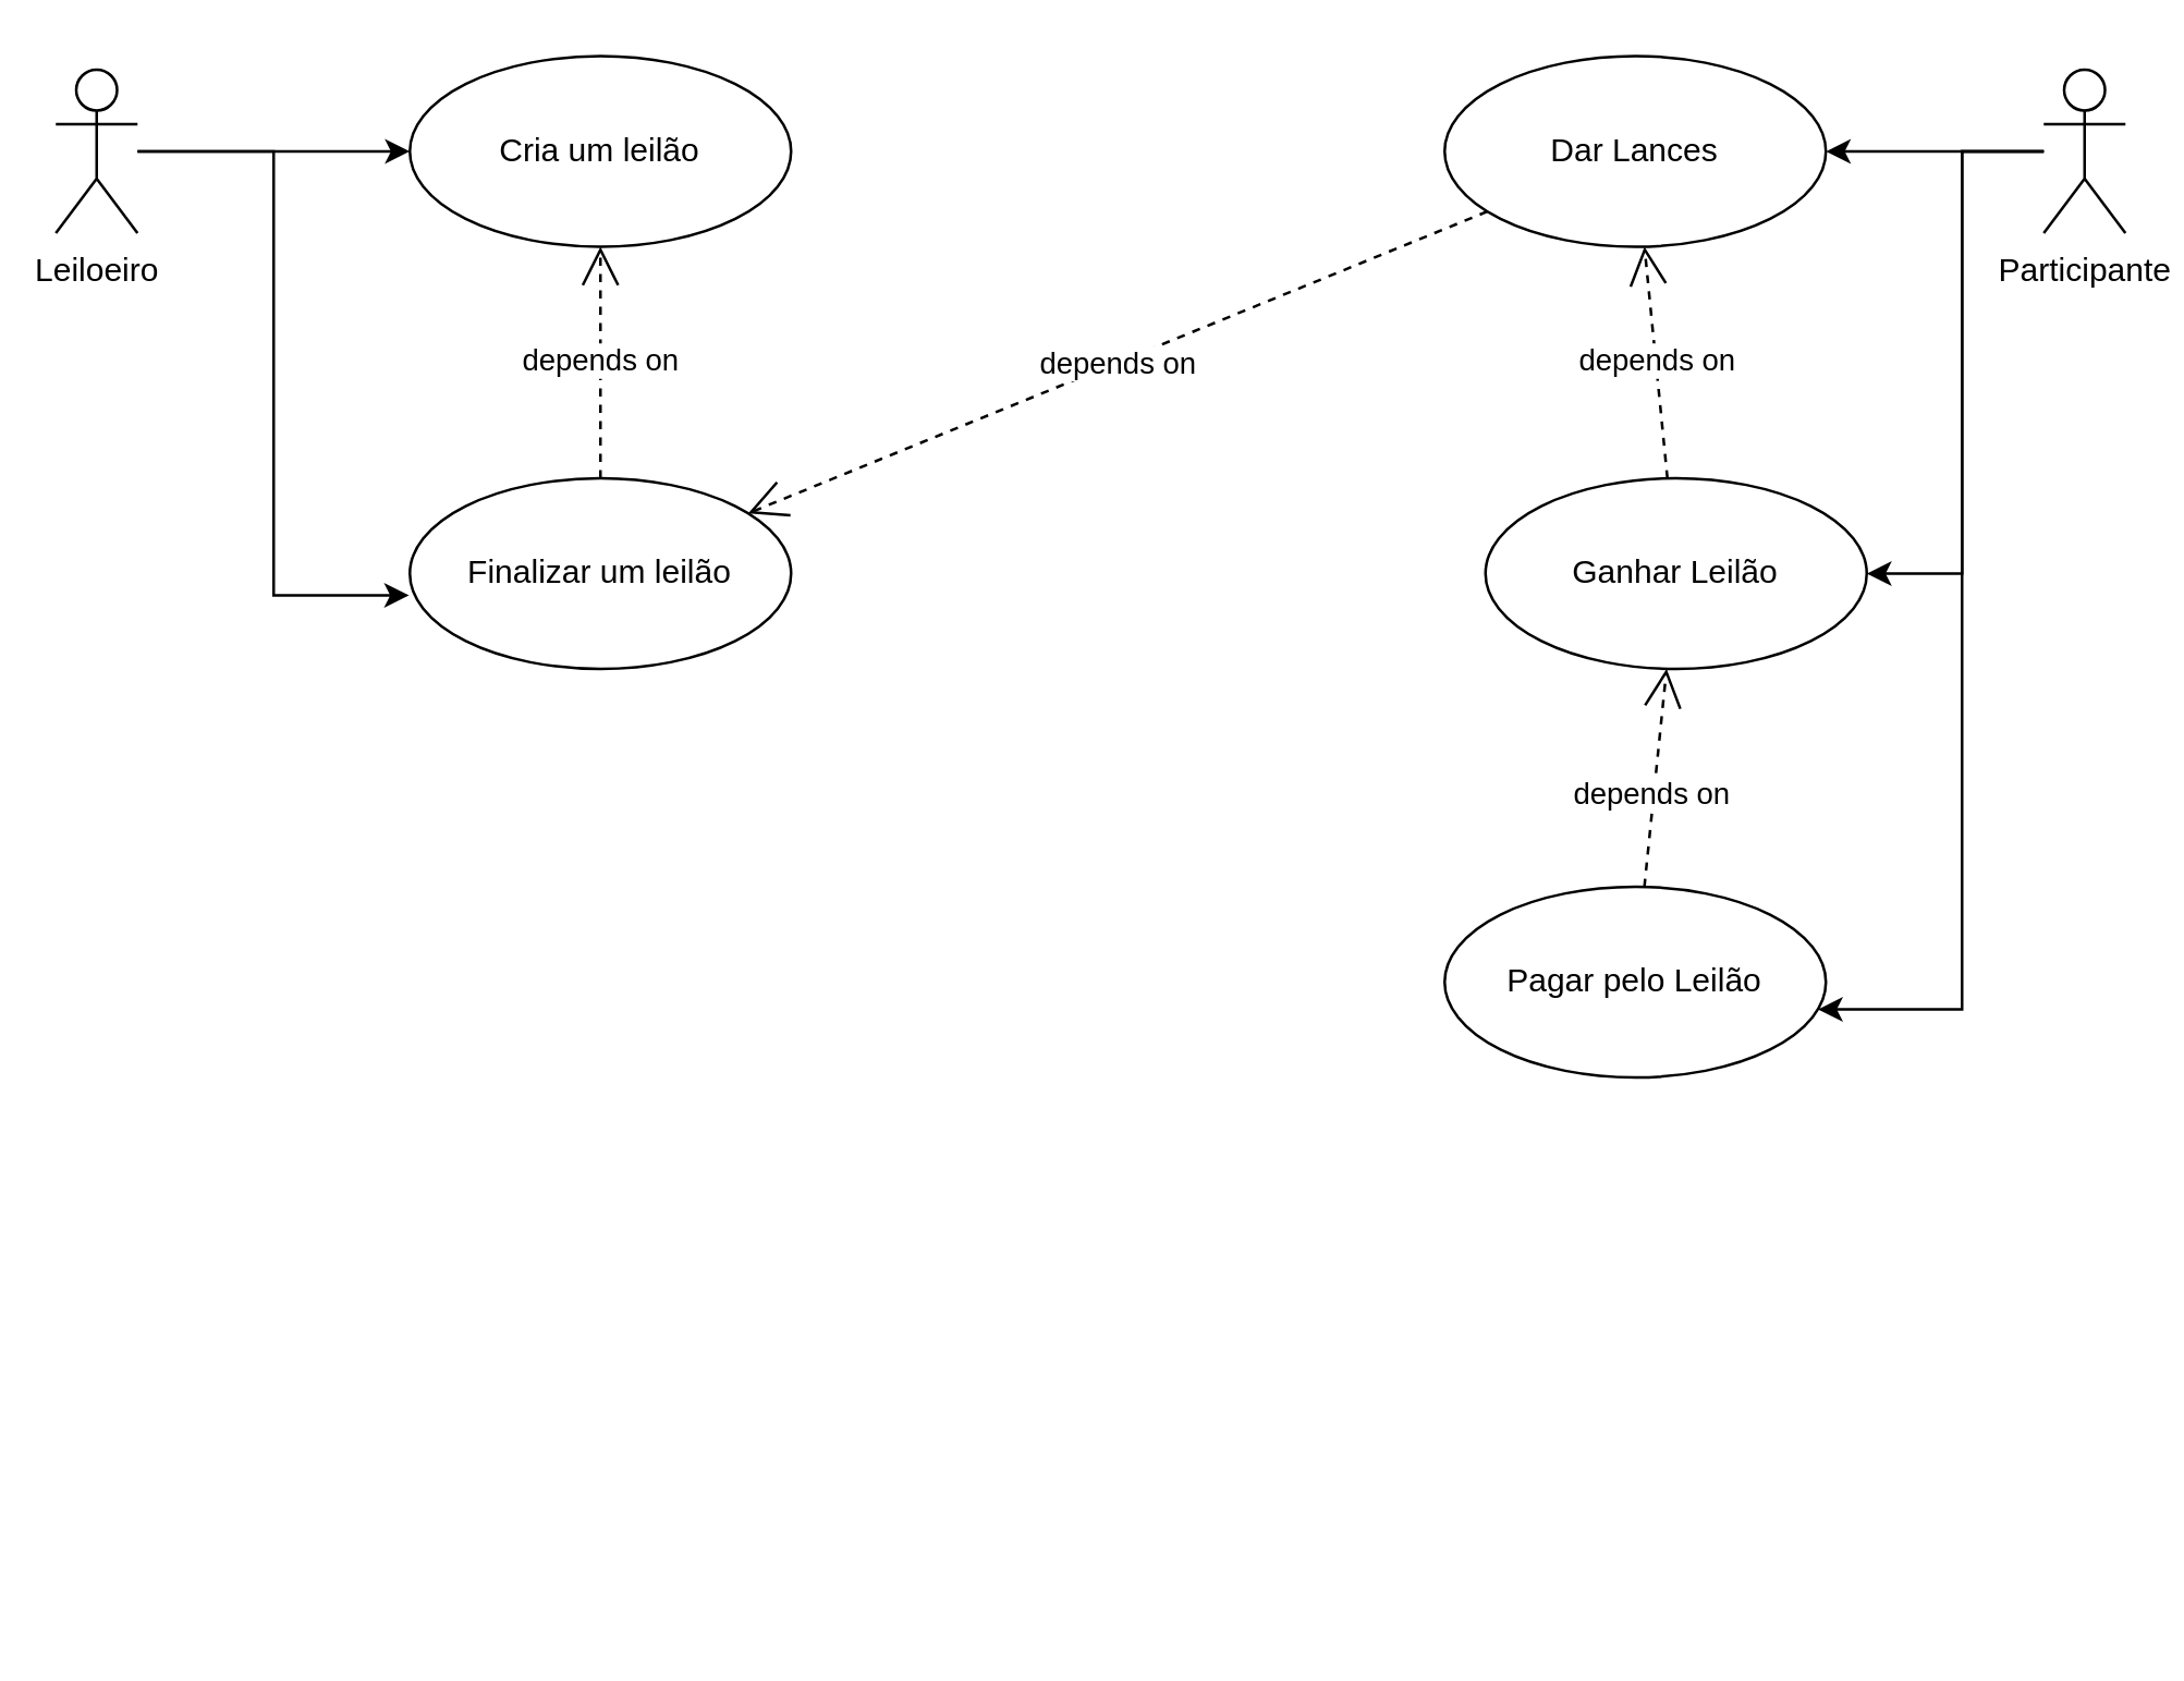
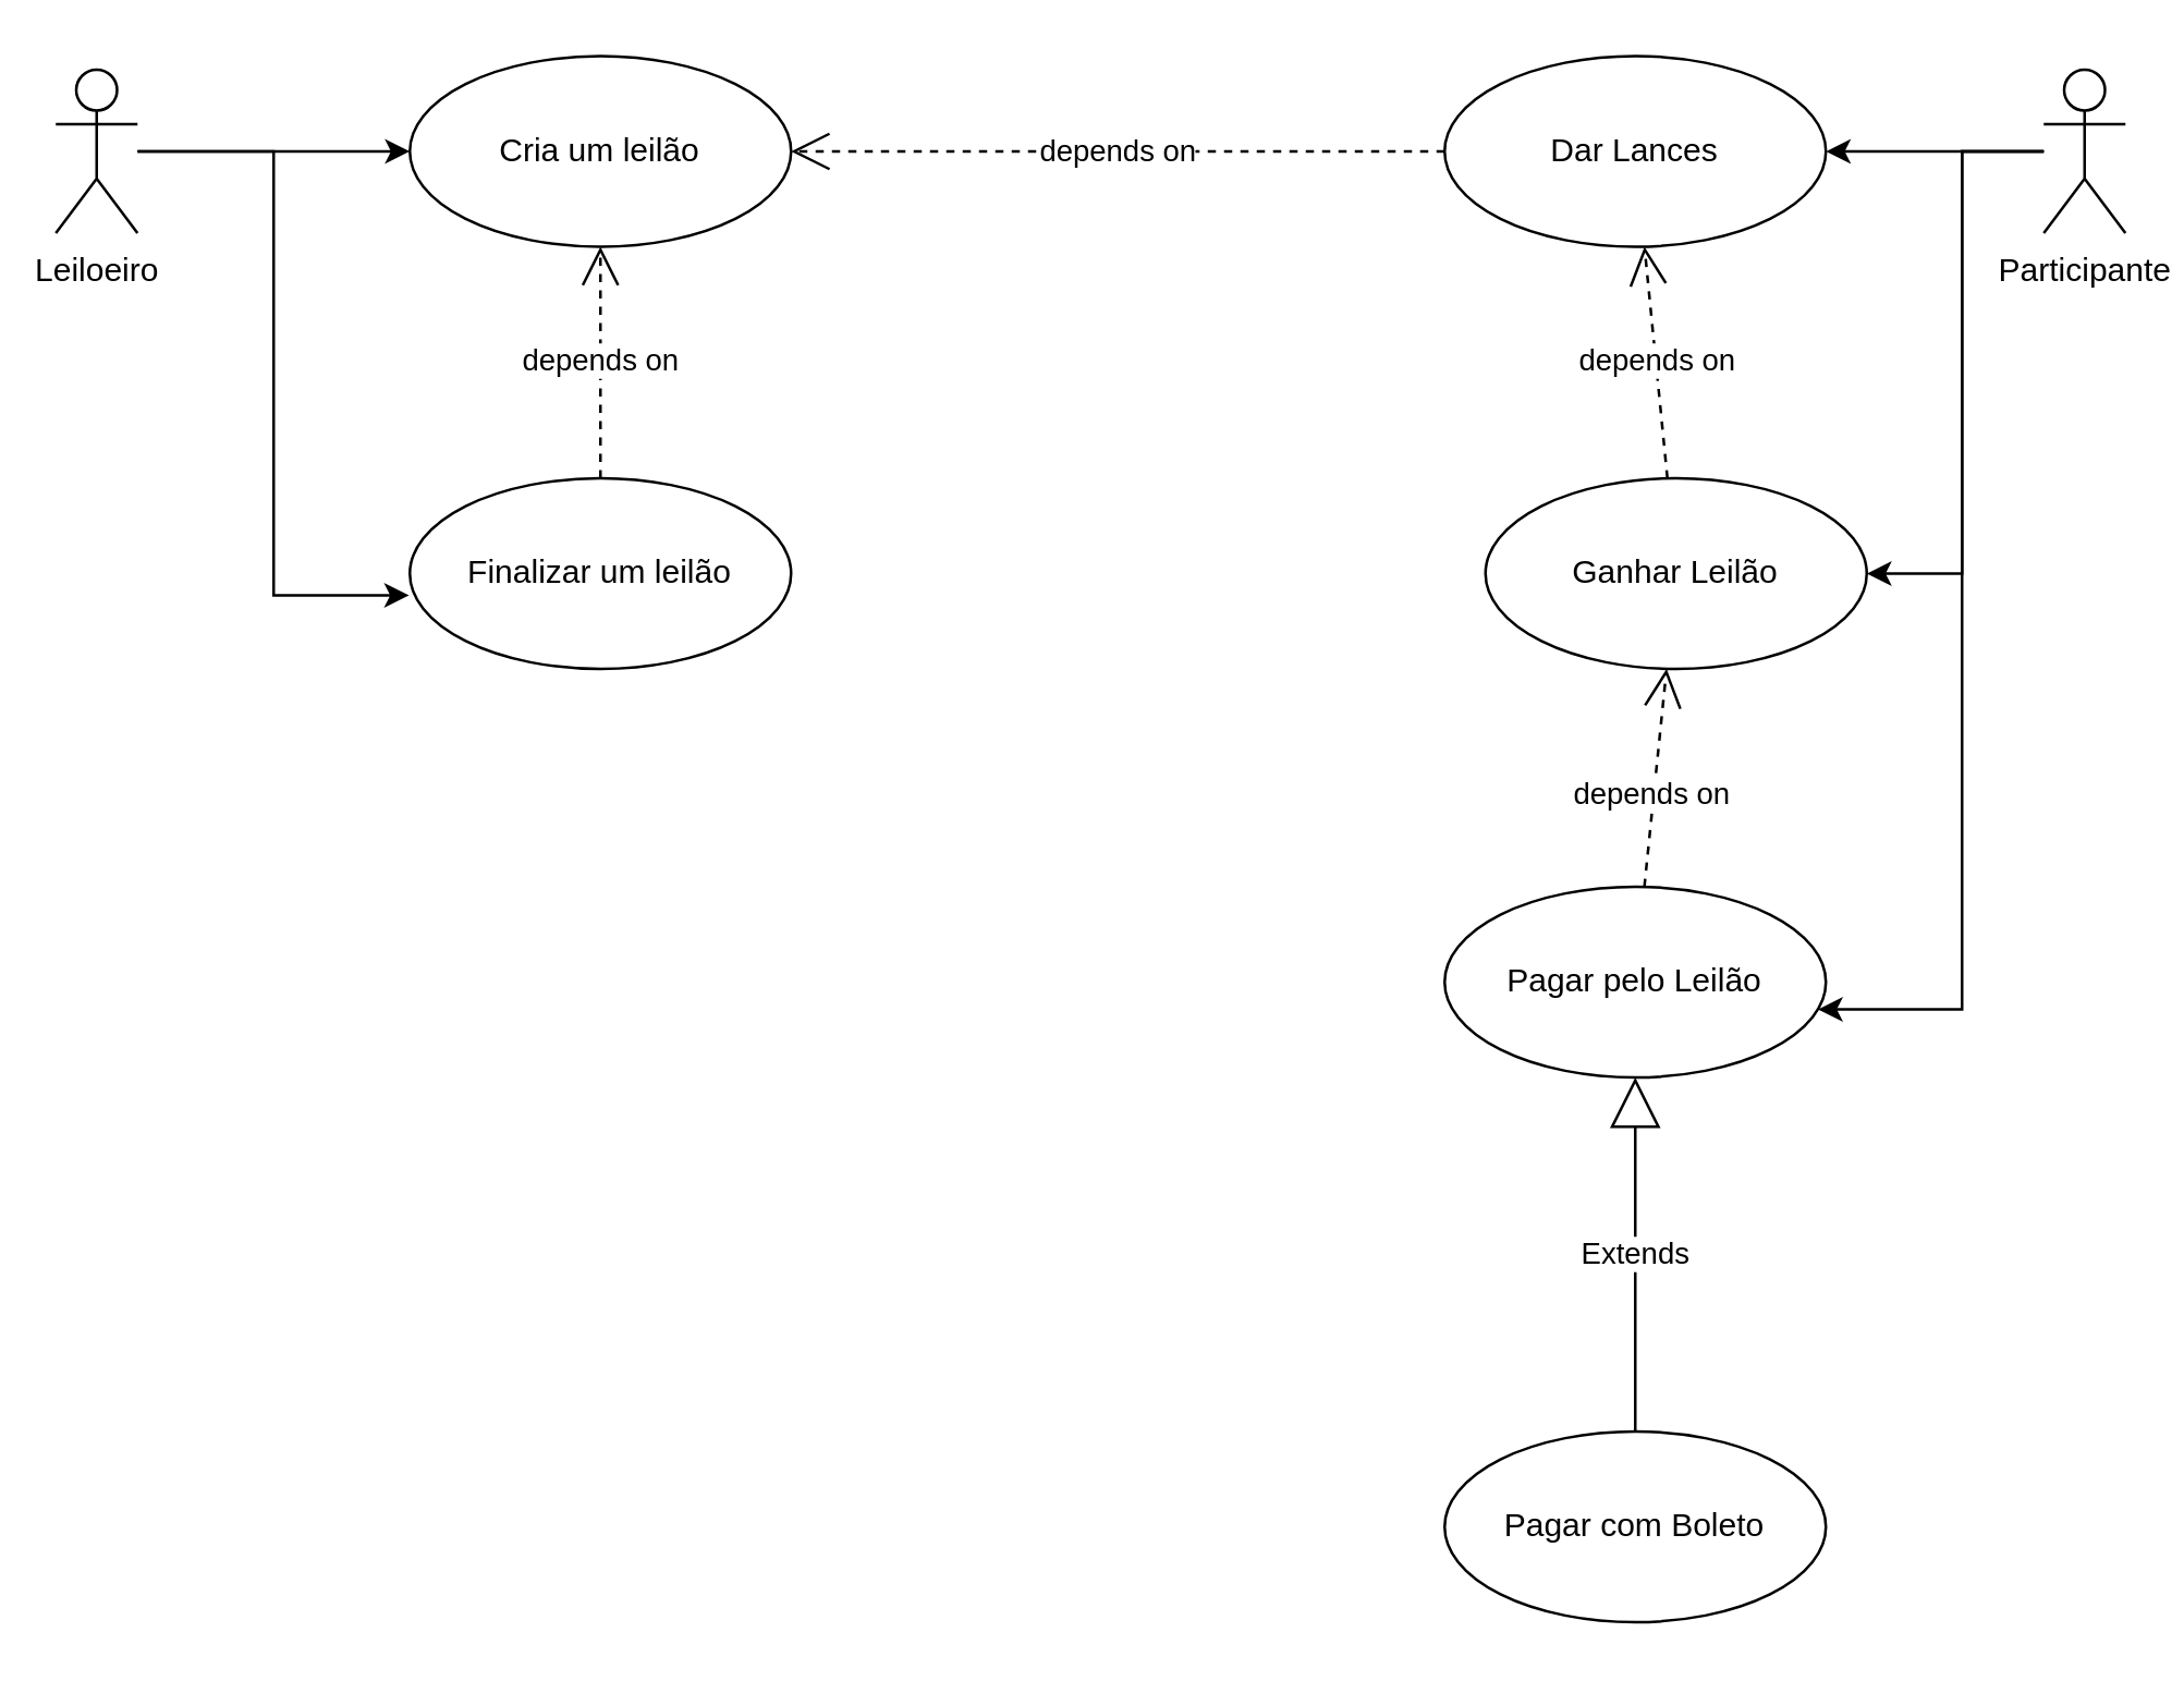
- <mxCell id="19" value="depends on" style="endArrow=open;endSize=12;dashed=1;html=1;rounded=0;" edge="1" parent="1" source="9" target="7"><mxGeometry width="160" relative="1" as="geometry"><mxPoint x="230" y="185" as="sourcePoint" /><mxPoint x="230" y="100" as="targetPoint" /></mxGeometry></mxCell>
+ <mxCell id="19" value="depends on" style="endArrow=open;endSize=12;dashed=1;html=1;rounded=0;" edge="1" parent="1" source="9" target="8"><mxGeometry width="160" relative="1" as="geometry"><mxPoint x="230" y="185" as="sourcePoint" /><mxPoint x="230" y="100" as="targetPoint" /></mxGeometry></mxCell>
+ <mxCell id="13" value="Extends" style="endArrow=block;endSize=16;endFill=0;html=1;rounded=0;" parent="1" source="12" target="11" edge="1"><mxGeometry width="160" relative="1" as="geometry"><mxPoint x="429.5" y="215" as="sourcePoint" /><mxPoint x="429.5" y="145" as="targetPoint" /><mxPoint as="offset" /></mxGeometry></mxCell>
+ <mxCell id="12" value="Pagar com Boleto" style="ellipse;whiteSpace=wrap;html=1;" parent="1" vertex="1"><mxGeometry x="530" y="525" width="140" height="70" as="geometry" /></mxCell>
